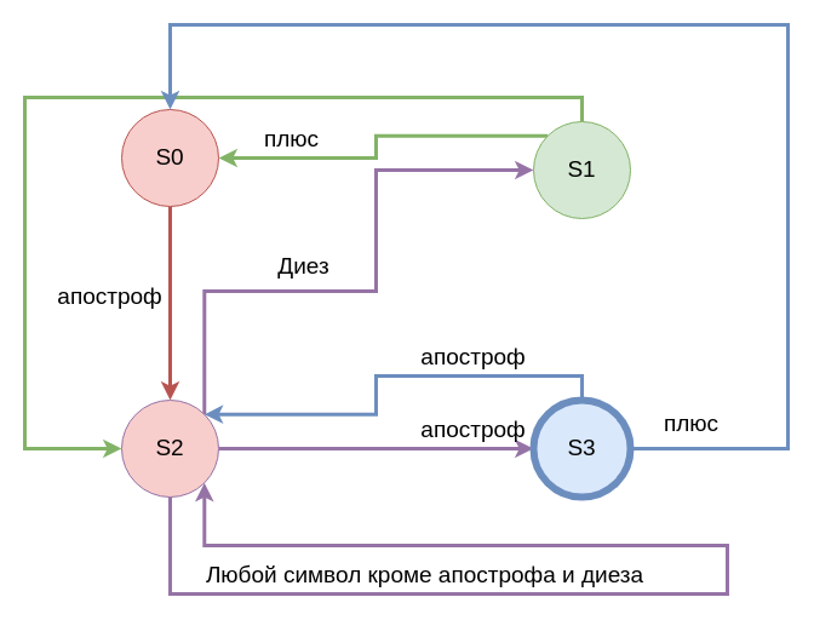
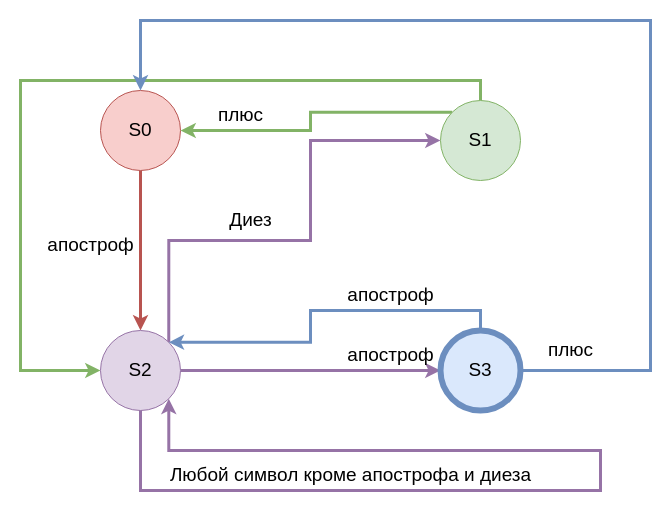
- <mxCell id="9" value="S2" style="ellipse;whiteSpace=wrap;html=1;aspect=fixed;fillColor=#f8cecc;strokeColor=#9673a6;fontSize=19;" vertex="1" parent="1"><mxGeometry x="100" y="330" width="80" height="80" as="geometry" /></mxCell>
+ <mxCell id="9" value="S2" style="ellipse;whiteSpace=wrap;html=1;aspect=fixed;fillColor=#e1d5e7;strokeColor=#9673a6;fontSize=19;" vertex="1" parent="1"><mxGeometry x="100" y="330" width="80" height="80" as="geometry" /></mxCell>
